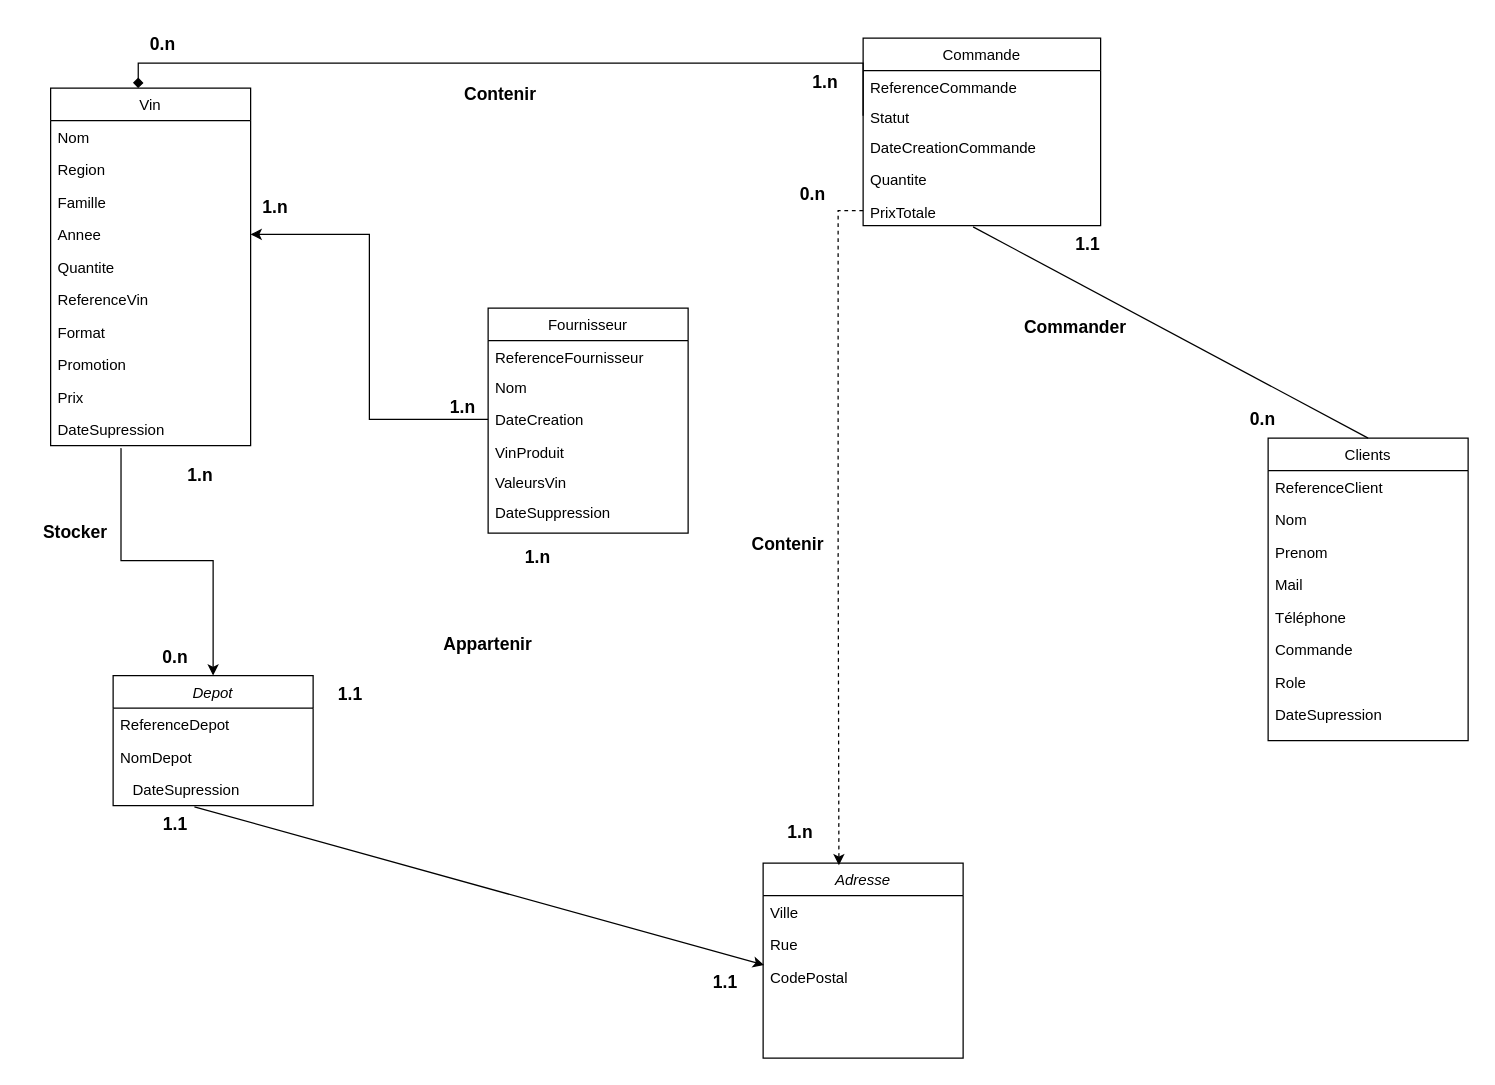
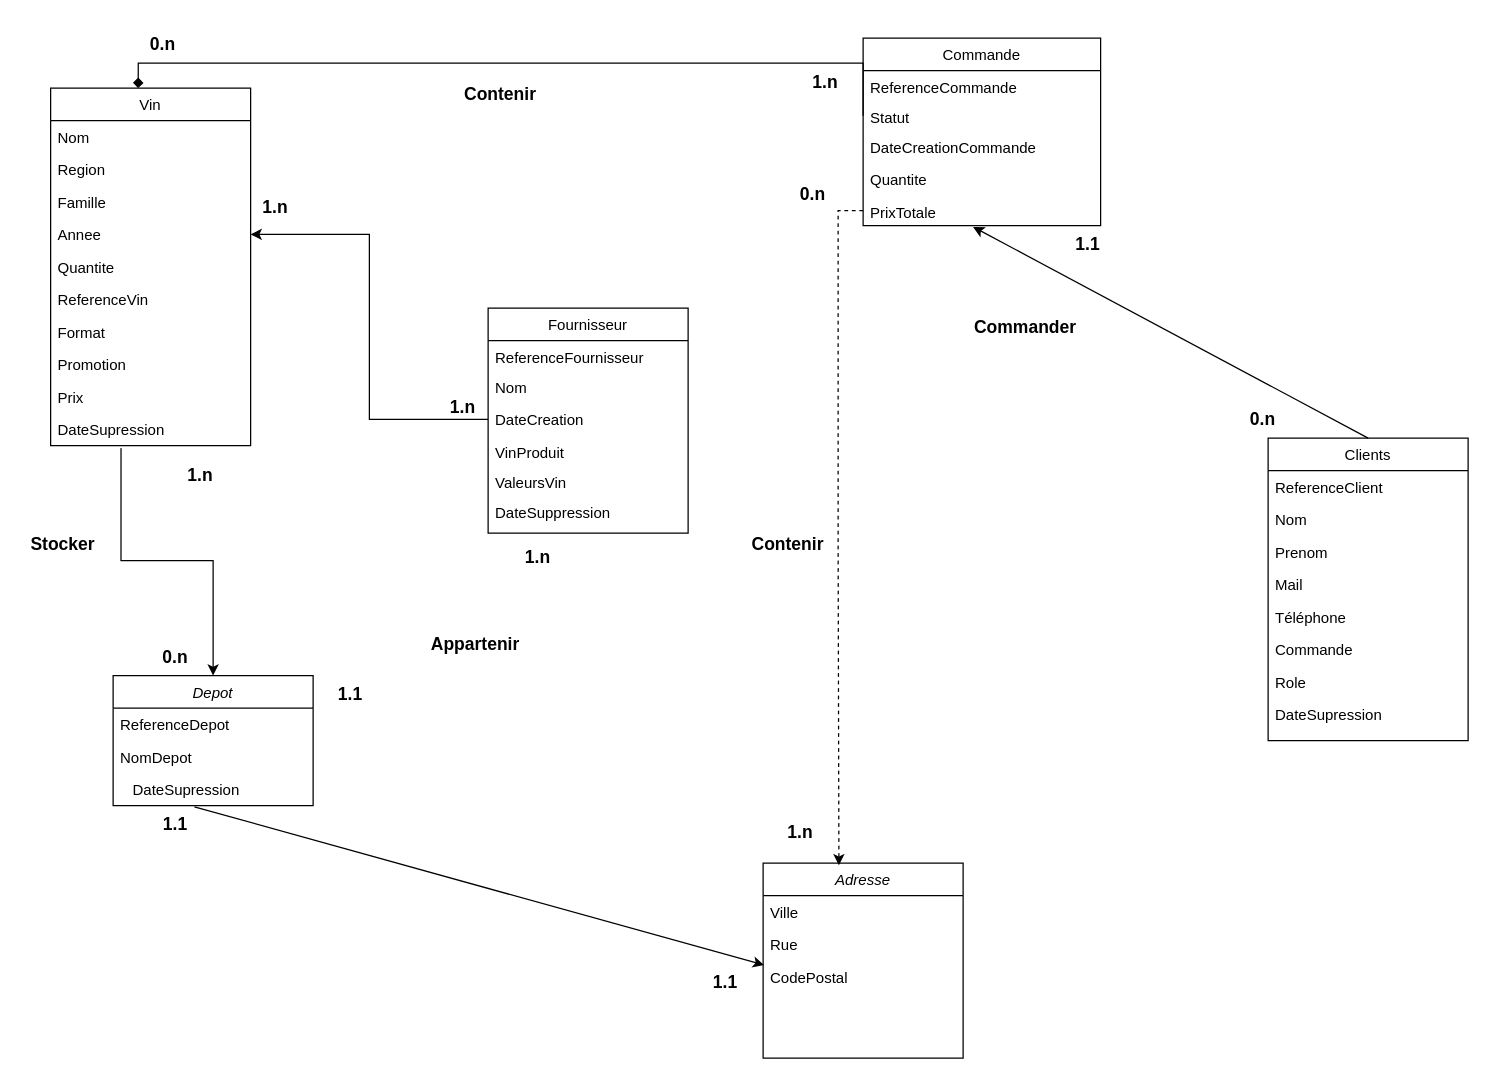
- <mxCell id="42" value="" style="endArrow=none;html=1;rounded=0;exitX=0.5;exitY=0;exitDx=0;exitDy=0;entryX=0.463;entryY=1.042;entryDx=0;entryDy=0;entryPerimeter=0;" parent="1" source="24" target="41" edge="1"><mxGeometry width="50" height="50" relative="1" as="geometry"><mxPoint x="910" y="400" as="sourcePoint" /><mxPoint x="792" y="188" as="targetPoint" /></mxGeometry></mxCell>
+ <mxCell id="42" value="" style="endArrow=classic;html=1;rounded=0;exitX=0.5;exitY=0;exitDx=0;exitDy=0;entryX=0.463;entryY=1.042;entryDx=0;entryDy=0;entryPerimeter=0;" parent="1" source="24" target="41" edge="1"><mxGeometry width="50" height="50" relative="1" as="geometry"><mxPoint x="910" y="400" as="sourcePoint" /><mxPoint x="792" y="188" as="targetPoint" /></mxGeometry></mxCell>
- <mxCell id="45" value="&lt;span style=&quot;font-size: 14px;&quot;&gt;&lt;b&gt;Commander&lt;/b&gt;&lt;/span&gt;" style="text;html=1;align=center;verticalAlign=middle;whiteSpace=wrap;rounded=0;" parent="1" vertex="1"><mxGeometry x="830" y="246" width="60" height="30" as="geometry" /></mxCell>
+ <mxCell id="45" value="&lt;span style=&quot;font-size: 14px;&quot;&gt;&lt;b&gt;Commander&lt;/b&gt;&lt;/span&gt;" style="text;html=1;align=center;verticalAlign=middle;whiteSpace=wrap;rounded=0;" parent="1" vertex="1"><mxGeometry x="790" y="246" width="60" height="30" as="geometry" /></mxCell>
- <mxCell id="56" value="&lt;span style=&quot;font-size: 14px;&quot;&gt;&lt;b&gt;Stocker&lt;/b&gt;&lt;/span&gt;" style="text;html=1;align=center;verticalAlign=middle;whiteSpace=wrap;rounded=0;" parent="1" vertex="1"><mxGeometry x="30" y="410" width="60" height="30" as="geometry" /></mxCell>
+ <mxCell id="56" value="&lt;span style=&quot;font-size: 14px;&quot;&gt;&lt;b&gt;Stocker&lt;/b&gt;&lt;/span&gt;" style="text;html=1;align=center;verticalAlign=middle;whiteSpace=wrap;rounded=0;" parent="1" vertex="1"><mxGeometry x="20" y="420" width="60" height="30" as="geometry" /></mxCell>
- <mxCell id="67" value="&lt;span style=&quot;font-size: 14px;&quot;&gt;&lt;b&gt;Appartenir&lt;/b&gt;&lt;/span&gt;" style="text;html=1;align=center;verticalAlign=middle;whiteSpace=wrap;rounded=0;" parent="1" vertex="1"><mxGeometry x="360" y="500" width="60" height="30" as="geometry" /></mxCell>
+ <mxCell id="67" value="&lt;span style=&quot;font-size: 14px;&quot;&gt;&lt;b&gt;Appartenir&lt;/b&gt;&lt;/span&gt;" style="text;html=1;align=center;verticalAlign=middle;whiteSpace=wrap;rounded=0;" parent="1" vertex="1"><mxGeometry x="350" y="500" width="60" height="30" as="geometry" /></mxCell>
